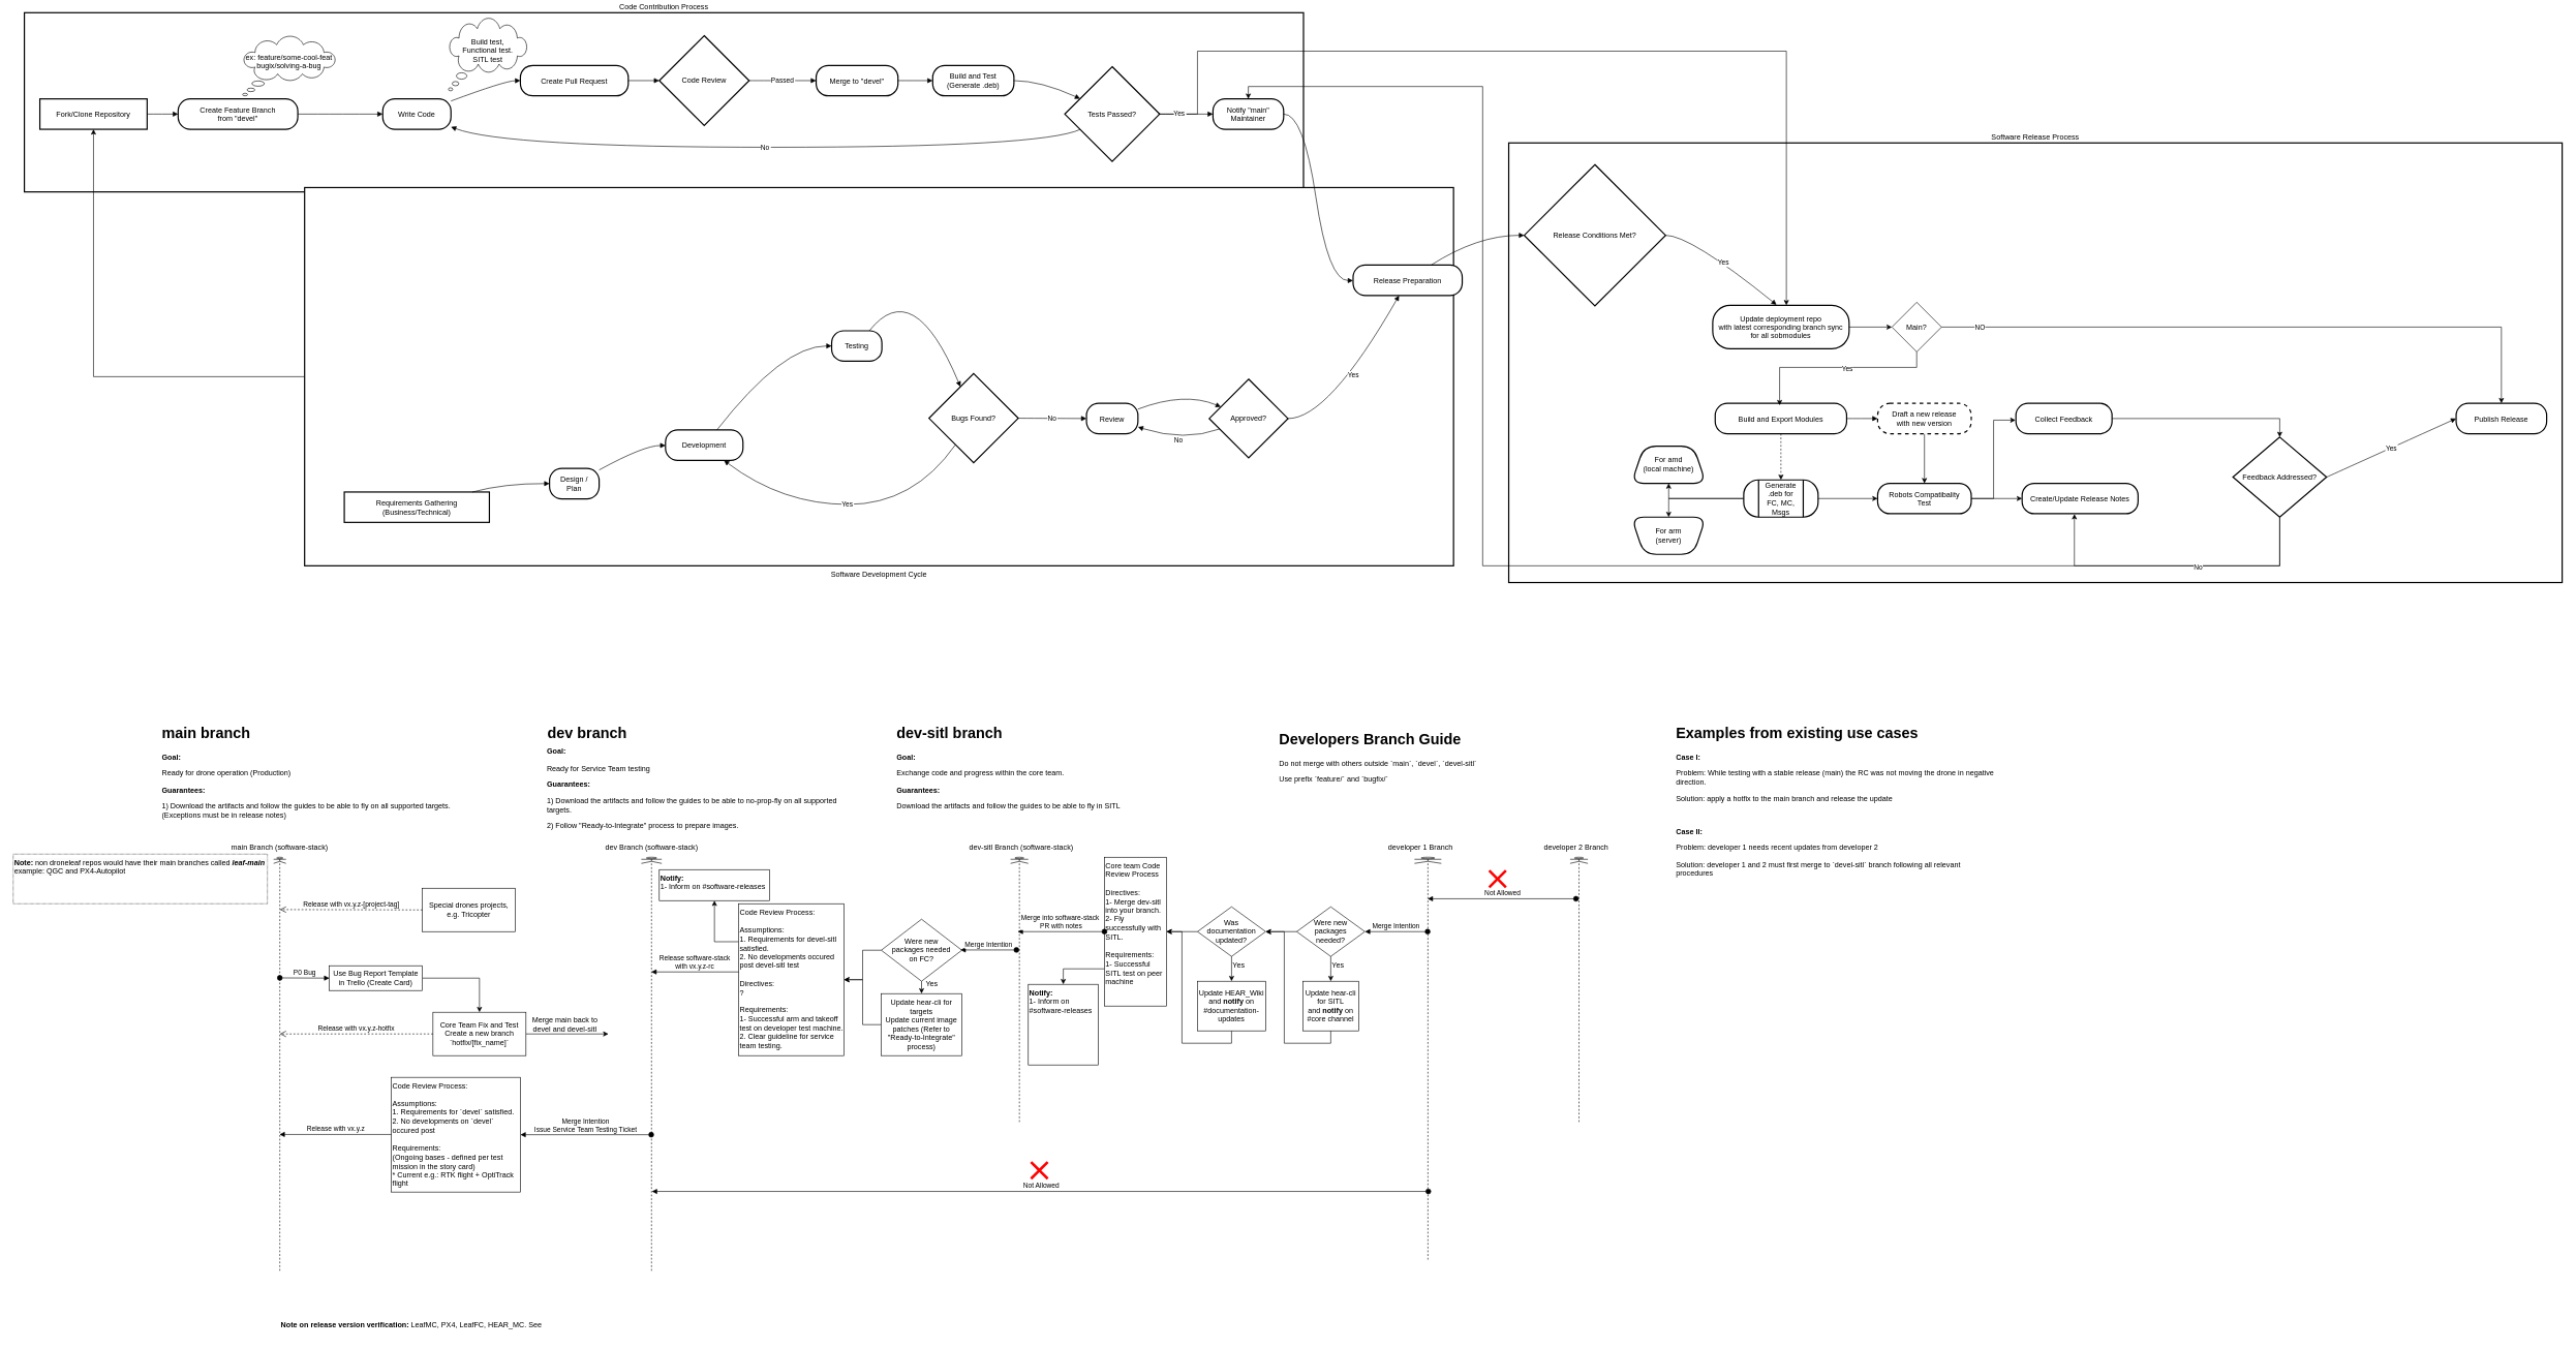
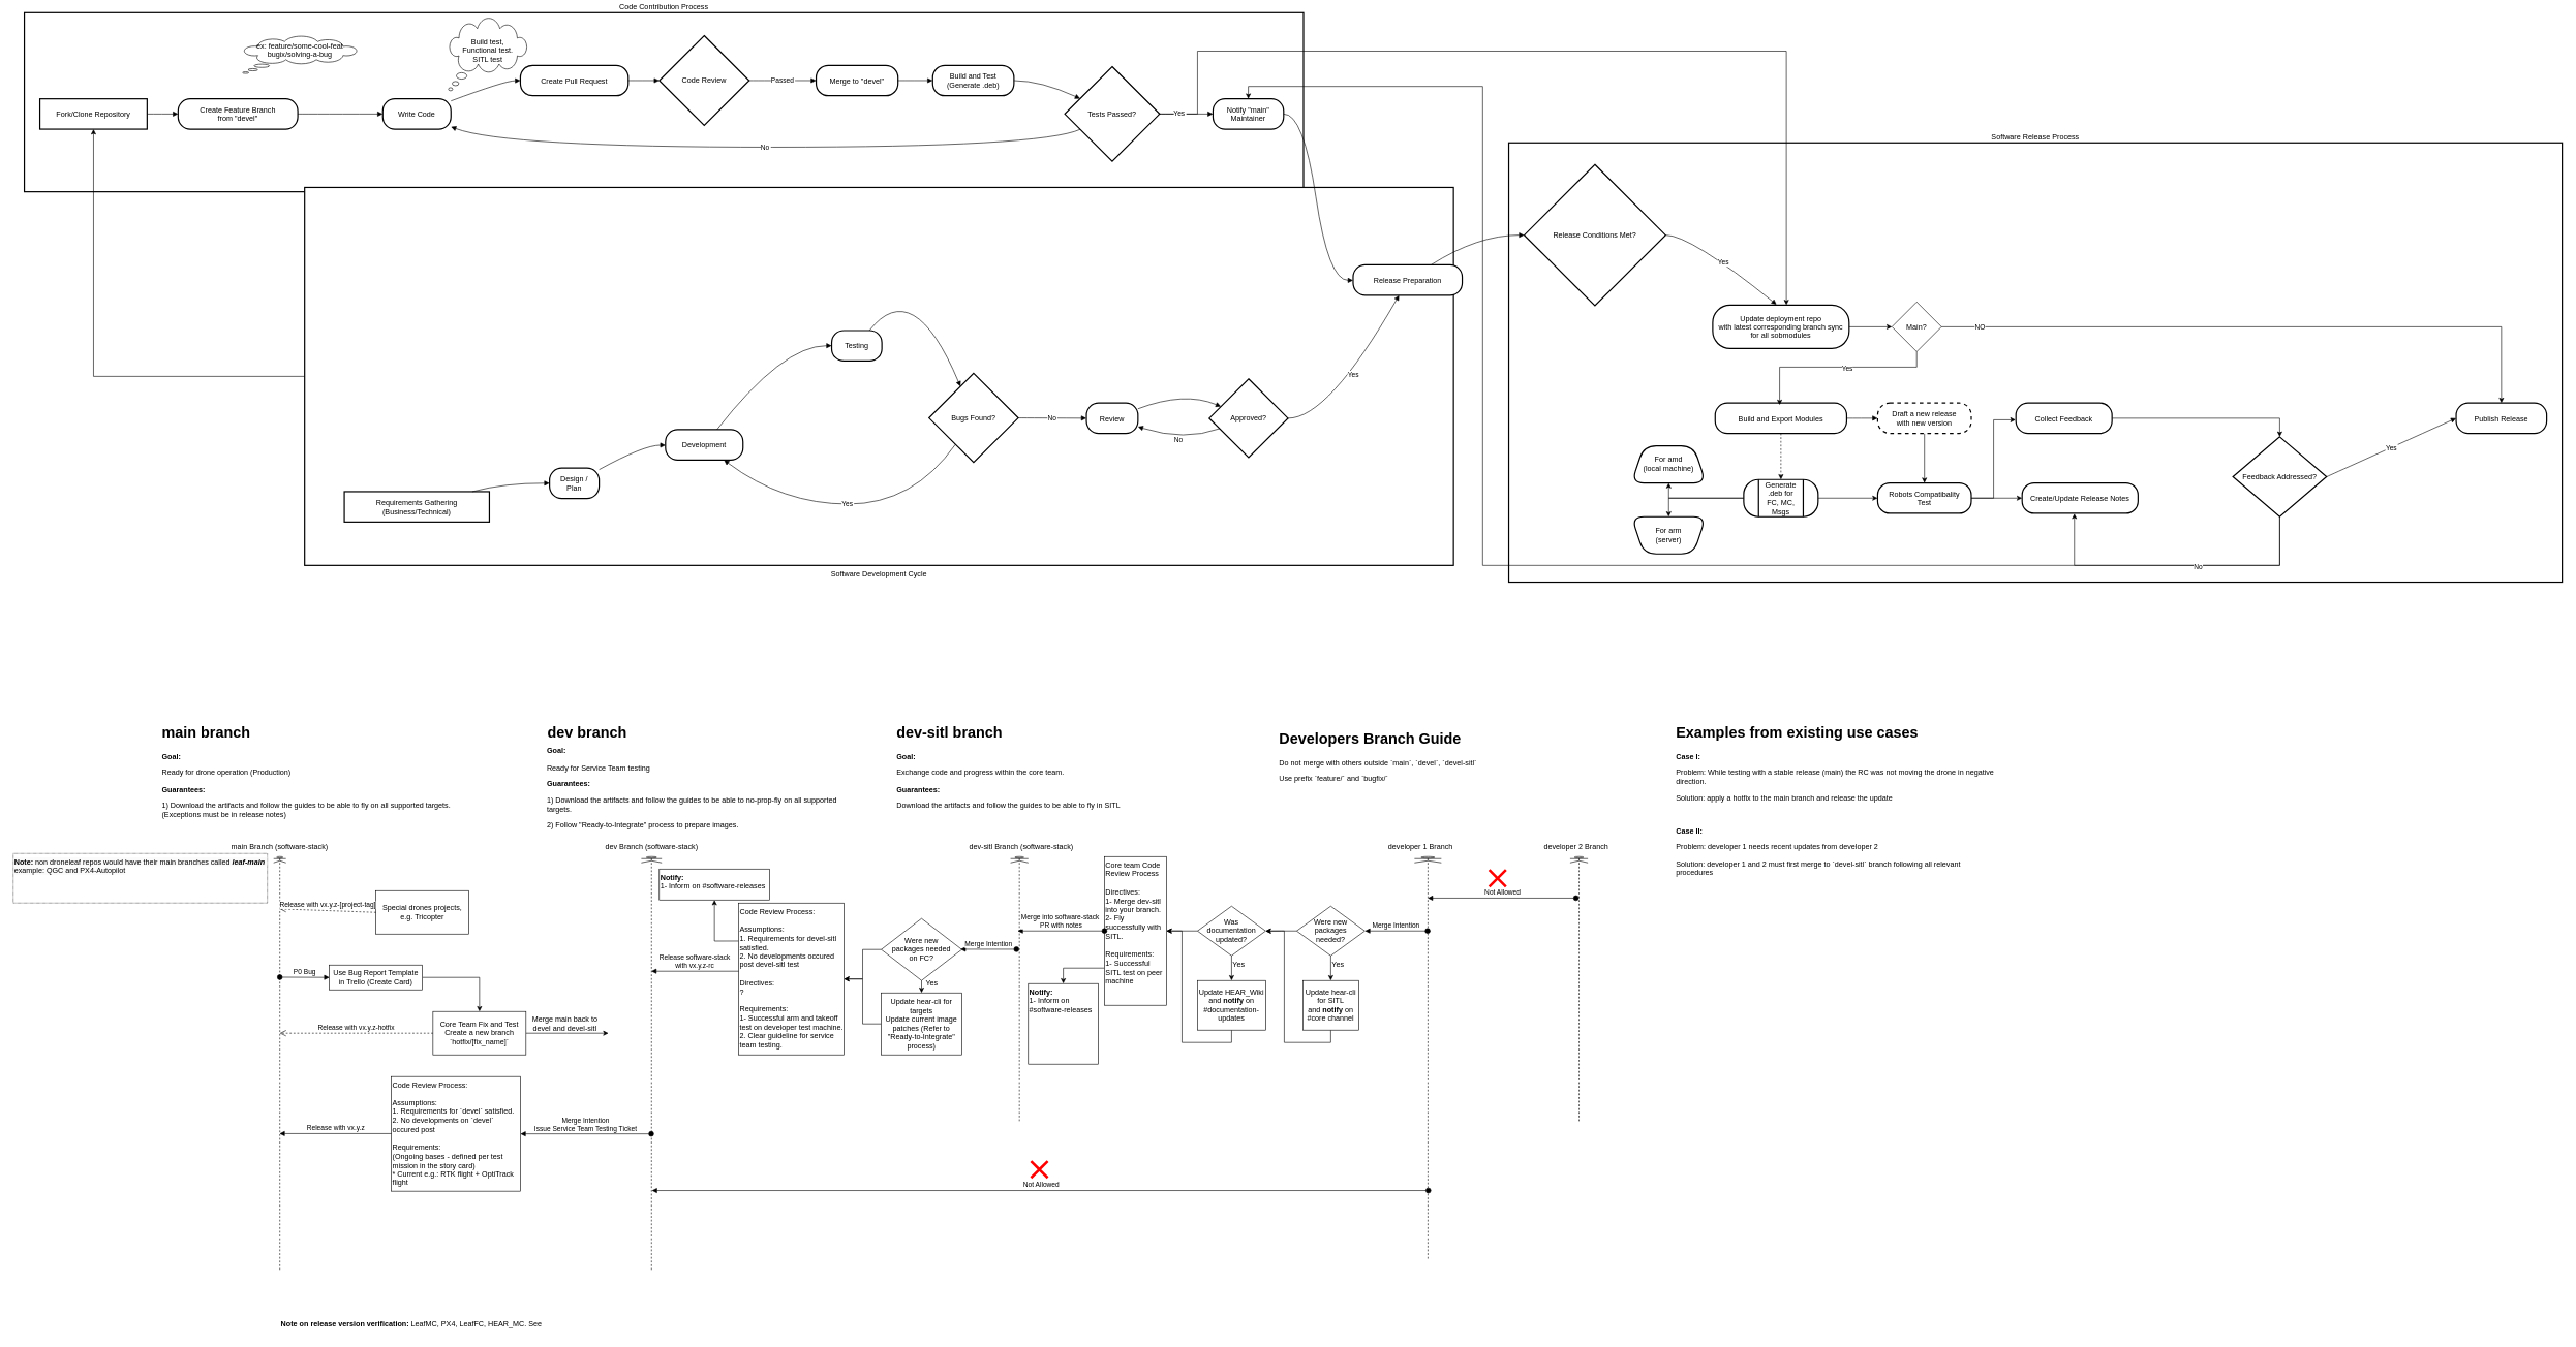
- <mxCell id="56" value="ex: feature/some-cool-feat&lt;br&gt;&lt;div&gt;bugix/solving-a-bug&lt;/div&gt;&lt;div&gt;&lt;br&gt;&lt;/div&gt;" style="whiteSpace=wrap;html=1;shape=mxgraph.basic.cloud_callout" parent="1" vertex="1"><mxGeometry x="390" y="58" width="150" height="96" as="geometry" /></mxCell>
+ <mxCell id="56" value="ex: feature/some-cool-feat&lt;br&gt;&lt;div&gt;bugix/solving-a-bug&lt;/div&gt;&lt;div&gt;&lt;br&gt;&lt;/div&gt;" style="whiteSpace=wrap;html=1;shape=mxgraph.basic.cloud_callout" parent="1" vertex="1"><mxGeometry x="390" y="58" width="185" height="60" as="geometry" /></mxCell>
- <mxCell id="126" value="Special drones projects, e.g. Tricopter" style="rounded=0;whiteSpace=wrap;html=1;" parent="1" vertex="1"><mxGeometry x="680" y="1432" width="150" height="70" as="geometry" /></mxCell>
+ <mxCell id="126" value="Special drones projects, e.g. Tricopter" style="rounded=0;whiteSpace=wrap;html=1;" parent="1" vertex="1"><mxGeometry x="605" y="1437" width="150" height="70" as="geometry" /></mxCell>
